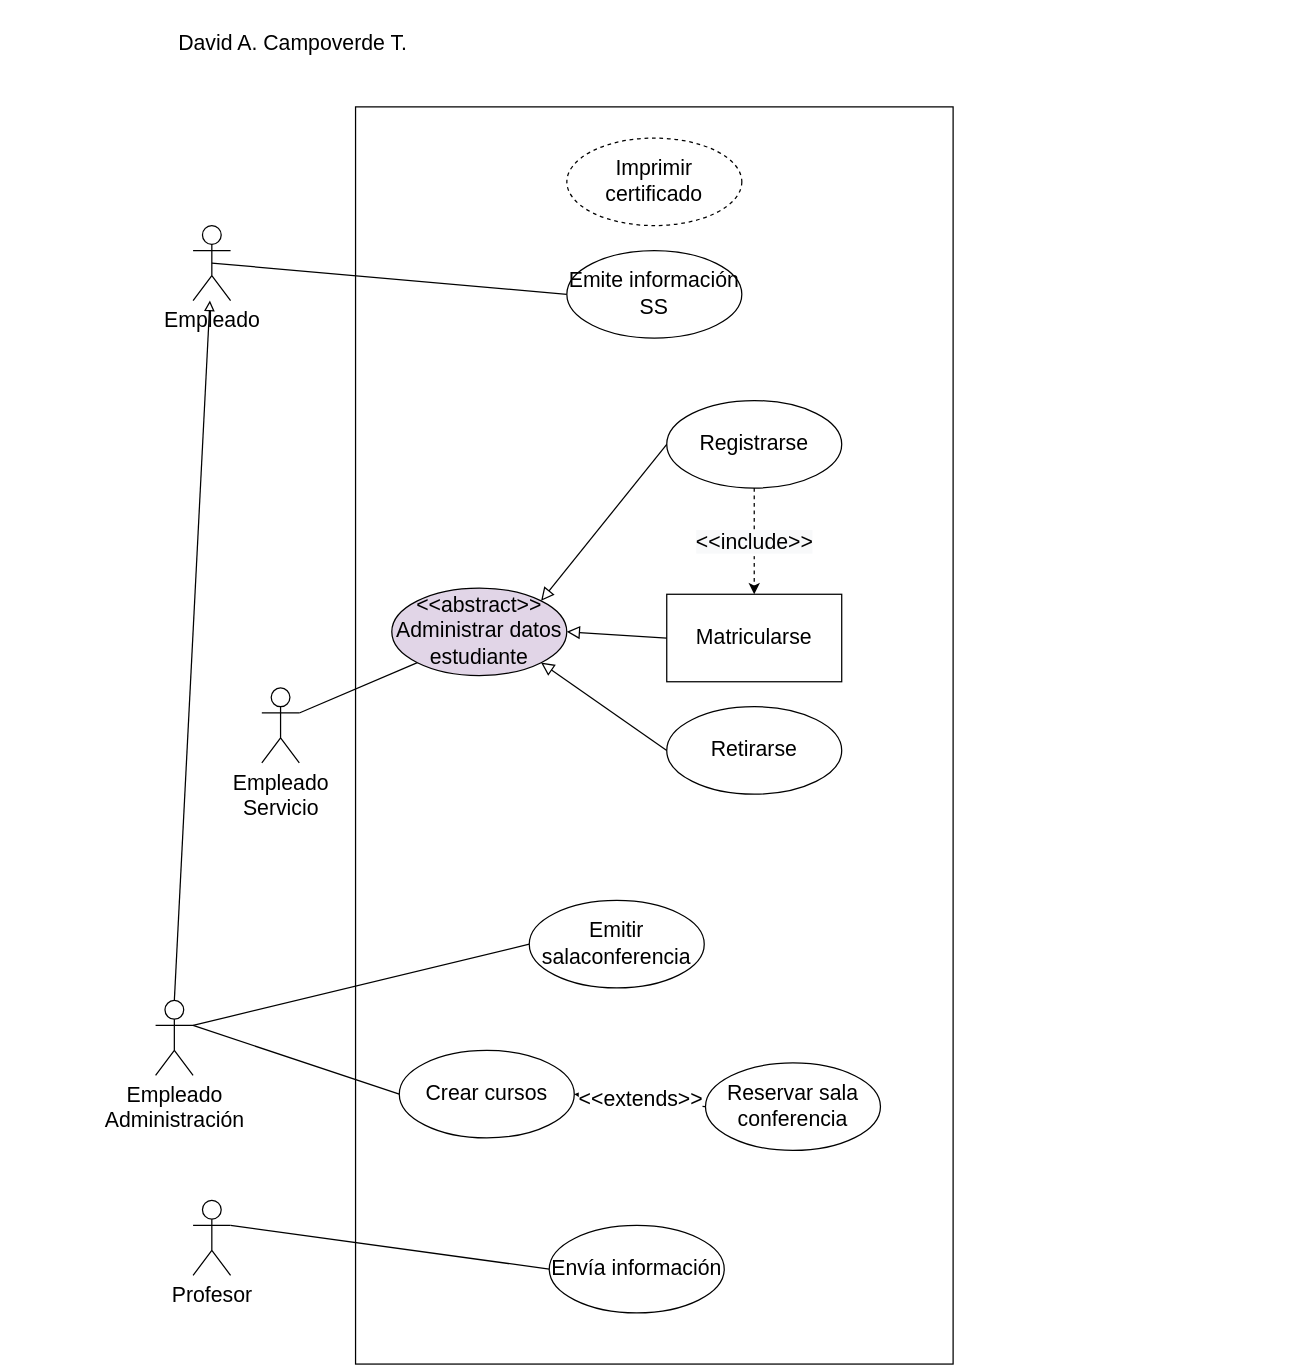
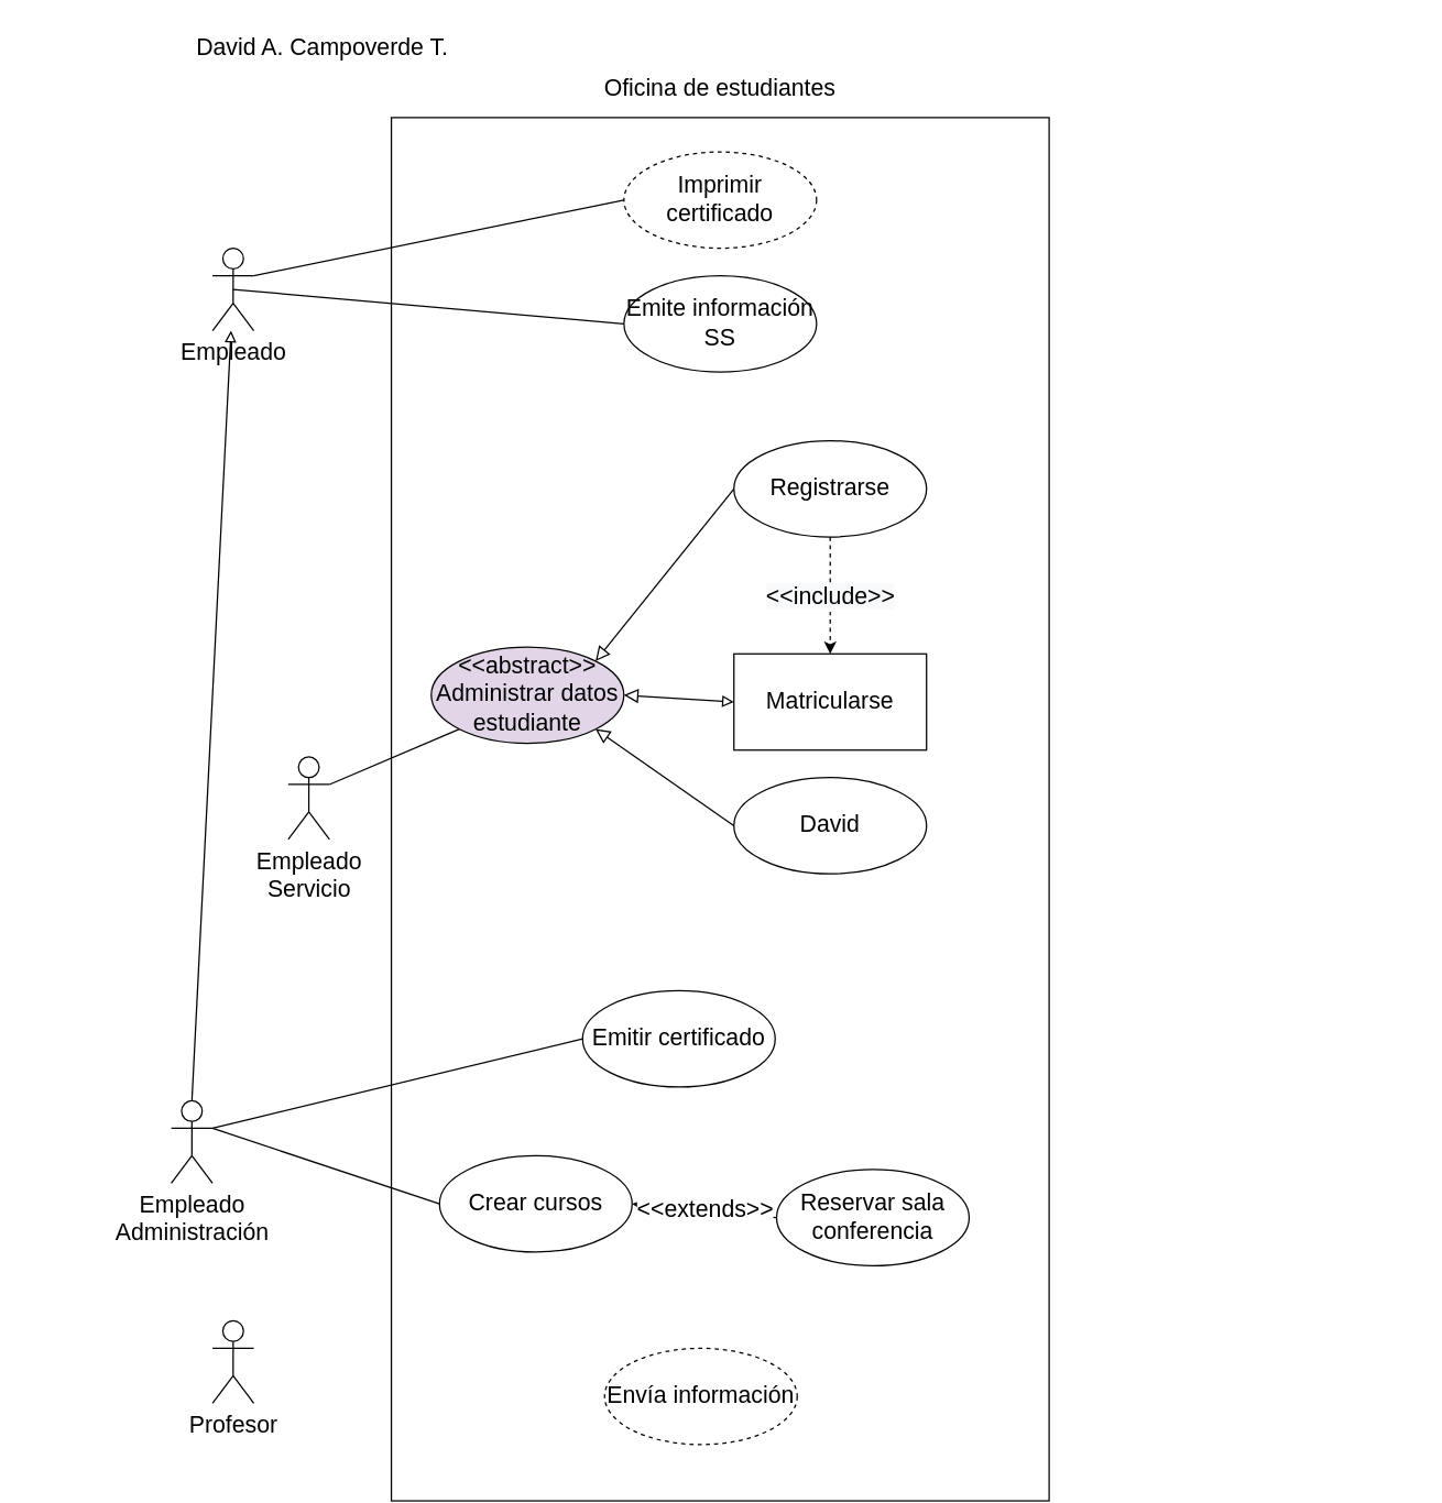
+ <mxCell id="31" value="Oficina de estudiantes" style="text;html=1;strokeColor=none;fillColor=none;align=center;verticalAlign=middle;whiteSpace=wrap;rounded=0;strokeWidth=1;fontSize=17;" vertex="1" parent="1"><mxGeometry x="412.97" y="50" width="220" height="30" as="geometry" /></mxCell>
+ <mxCell id="5" style="edgeStyle=none;rounded=0;orthogonalLoop=1;jettySize=auto;html=1;exitX=1;exitY=0.333;exitDx=0;exitDy=0;exitPerimeter=0;entryX=0;entryY=0.5;entryDx=0;entryDy=0;strokeWidth=1;fontSize=17;startArrow=none;startFill=0;endArrow=none;endFill=0;startSize=8;endSize=6;sourcePerimeterSpacing=0;targetPerimeterSpacing=0;" edge="1" parent="1" source="7" target="17"><mxGeometry relative="1" as="geometry" /></mxCell>
- <mxCell id="19" style="edgeStyle=none;rounded=0;orthogonalLoop=1;jettySize=auto;html=1;exitX=1;exitY=0.5;exitDx=0;exitDy=0;entryX=0;entryY=0.5;entryDx=0;entryDy=0;strokeWidth=1;fontSize=17;endArrow=none;endFill=0;startArrow=block;startFill=0;startSize=8;" edge="1" parent="1" source="21" target="15"><mxGeometry relative="1" as="geometry" /></mxCell>
+ <mxCell id="19" style="edgeStyle=none;rounded=0;orthogonalLoop=1;jettySize=auto;html=1;exitX=1;exitY=0.5;exitDx=0;exitDy=0;entryX=0;entryY=0.5;entryDx=0;entryDy=0;strokeWidth=1;fontSize=17;endArrow=block;endFill=0;startArrow=block;startFill=0;startSize=8;" edge="1" parent="1" source="21" target="15"><mxGeometry relative="1" as="geometry" /></mxCell>
- <mxCell id="16" value="Retirarse" style="ellipse;whiteSpace=wrap;html=1;fontSize=17;" vertex="1" parent="1"><mxGeometry x="532.9" y="565" width="140" height="70" as="geometry" /></mxCell>
+ <mxCell id="16" value="David" style="ellipse;whiteSpace=wrap;html=1;fontSize=17;" vertex="1" parent="1"><mxGeometry x="532.9" y="565" width="140" height="70" as="geometry" /></mxCell>
- <mxCell id="28" value="Emitir salaconferencia" style="ellipse;whiteSpace=wrap;html=1;fontSize=17;" vertex="1" parent="1"><mxGeometry x="422.9" y="720" width="140" height="70" as="geometry" /></mxCell>
+ <mxCell id="28" value="Emitir certificado" style="ellipse;whiteSpace=wrap;html=1;fontSize=17;" vertex="1" parent="1"><mxGeometry x="422.9" y="720" width="140" height="70" as="geometry" /></mxCell>
- <mxCell id="3" style="edgeStyle=none;rounded=0;orthogonalLoop=1;jettySize=auto;html=1;exitX=1;exitY=0.333;exitDx=0;exitDy=0;exitPerimeter=0;entryX=0;entryY=0.5;entryDx=0;entryDy=0;strokeWidth=1;fontSize=17;endArrow=none;endFill=0;" edge="1" parent="1" source="4" target="23"><mxGeometry relative="1" as="geometry" /></mxCell>
- <mxCell id="23" value="Envía información" style="ellipse;whiteSpace=wrap;html=1;fontSize=17;" vertex="1" parent="1"><mxGeometry x="438.9" y="980" width="140" height="70" as="geometry" /></mxCell>
+ <mxCell id="23" value="Envía información" style="ellipse;whiteSpace=wrap;html=1;fontSize=17;dashed=1;" vertex="1" parent="1"><mxGeometry x="438.9" y="980" width="140" height="70" as="geometry" /></mxCell>
